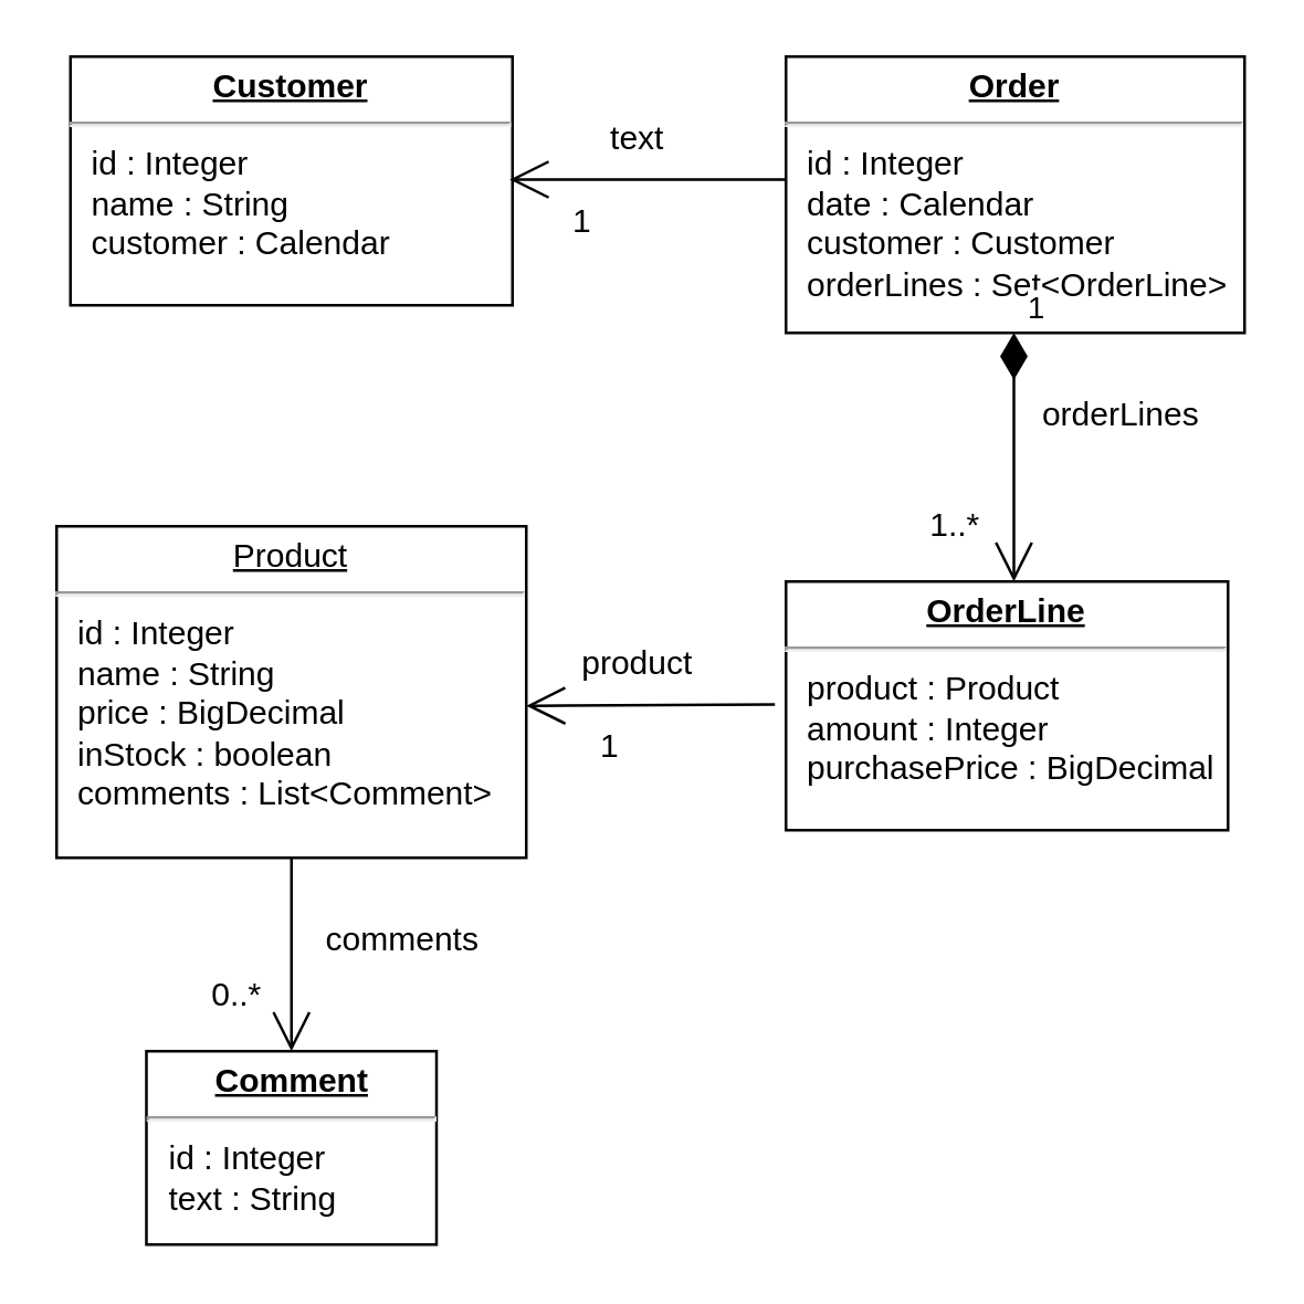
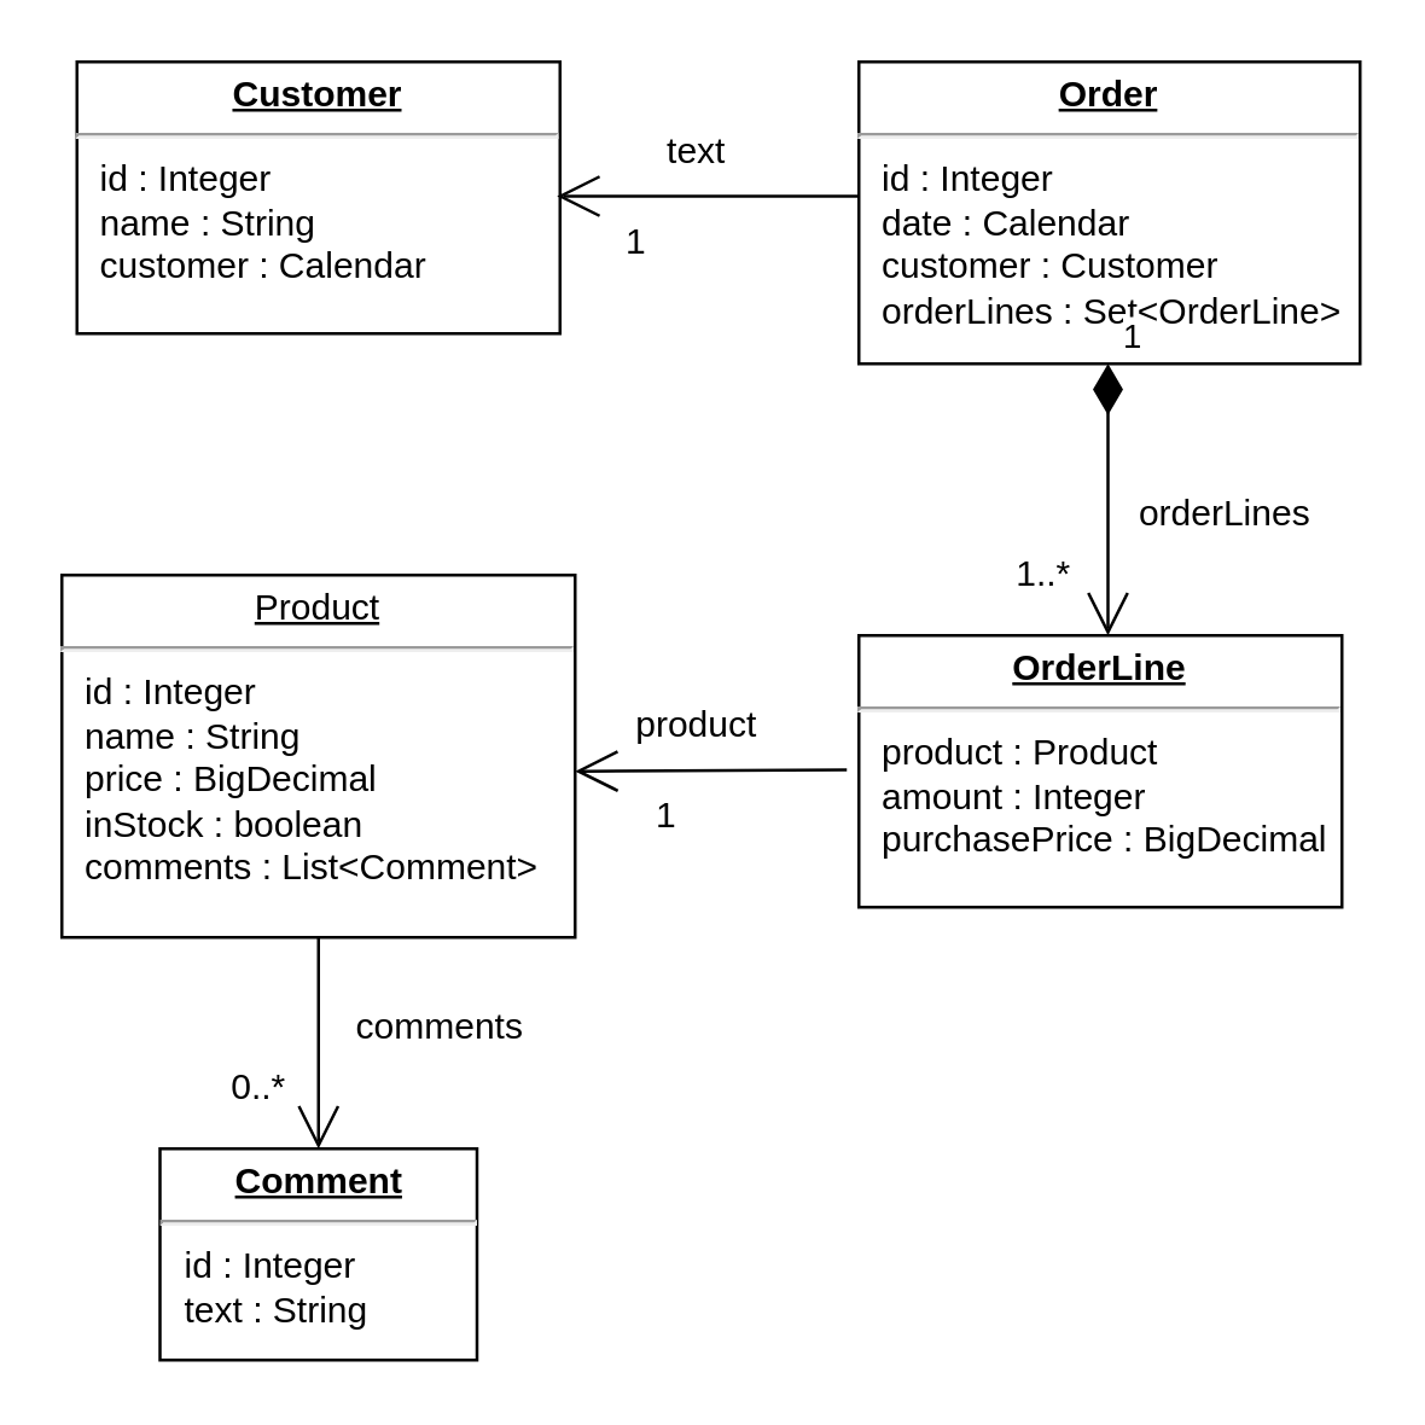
- <mxCell id="9" value="orderLines" style="text;html=1;align=center;verticalAlign=middle;resizable=0;points=[];autosize=1;strokeColor=none;fillColor=none;" vertex="1" parent="1"><mxGeometry x="370" y="140" width="70" height="20" as="geometry" /></mxCell>
+ <mxCell id="9" value="orderLines" style="text;html=1;align=center;verticalAlign=middle;resizable=0;points=[];autosize=1;strokeColor=none;fillColor=none;" vertex="1" parent="1"><mxGeometry x="370" y="160" width="70" height="20" as="geometry" /></mxCell>
